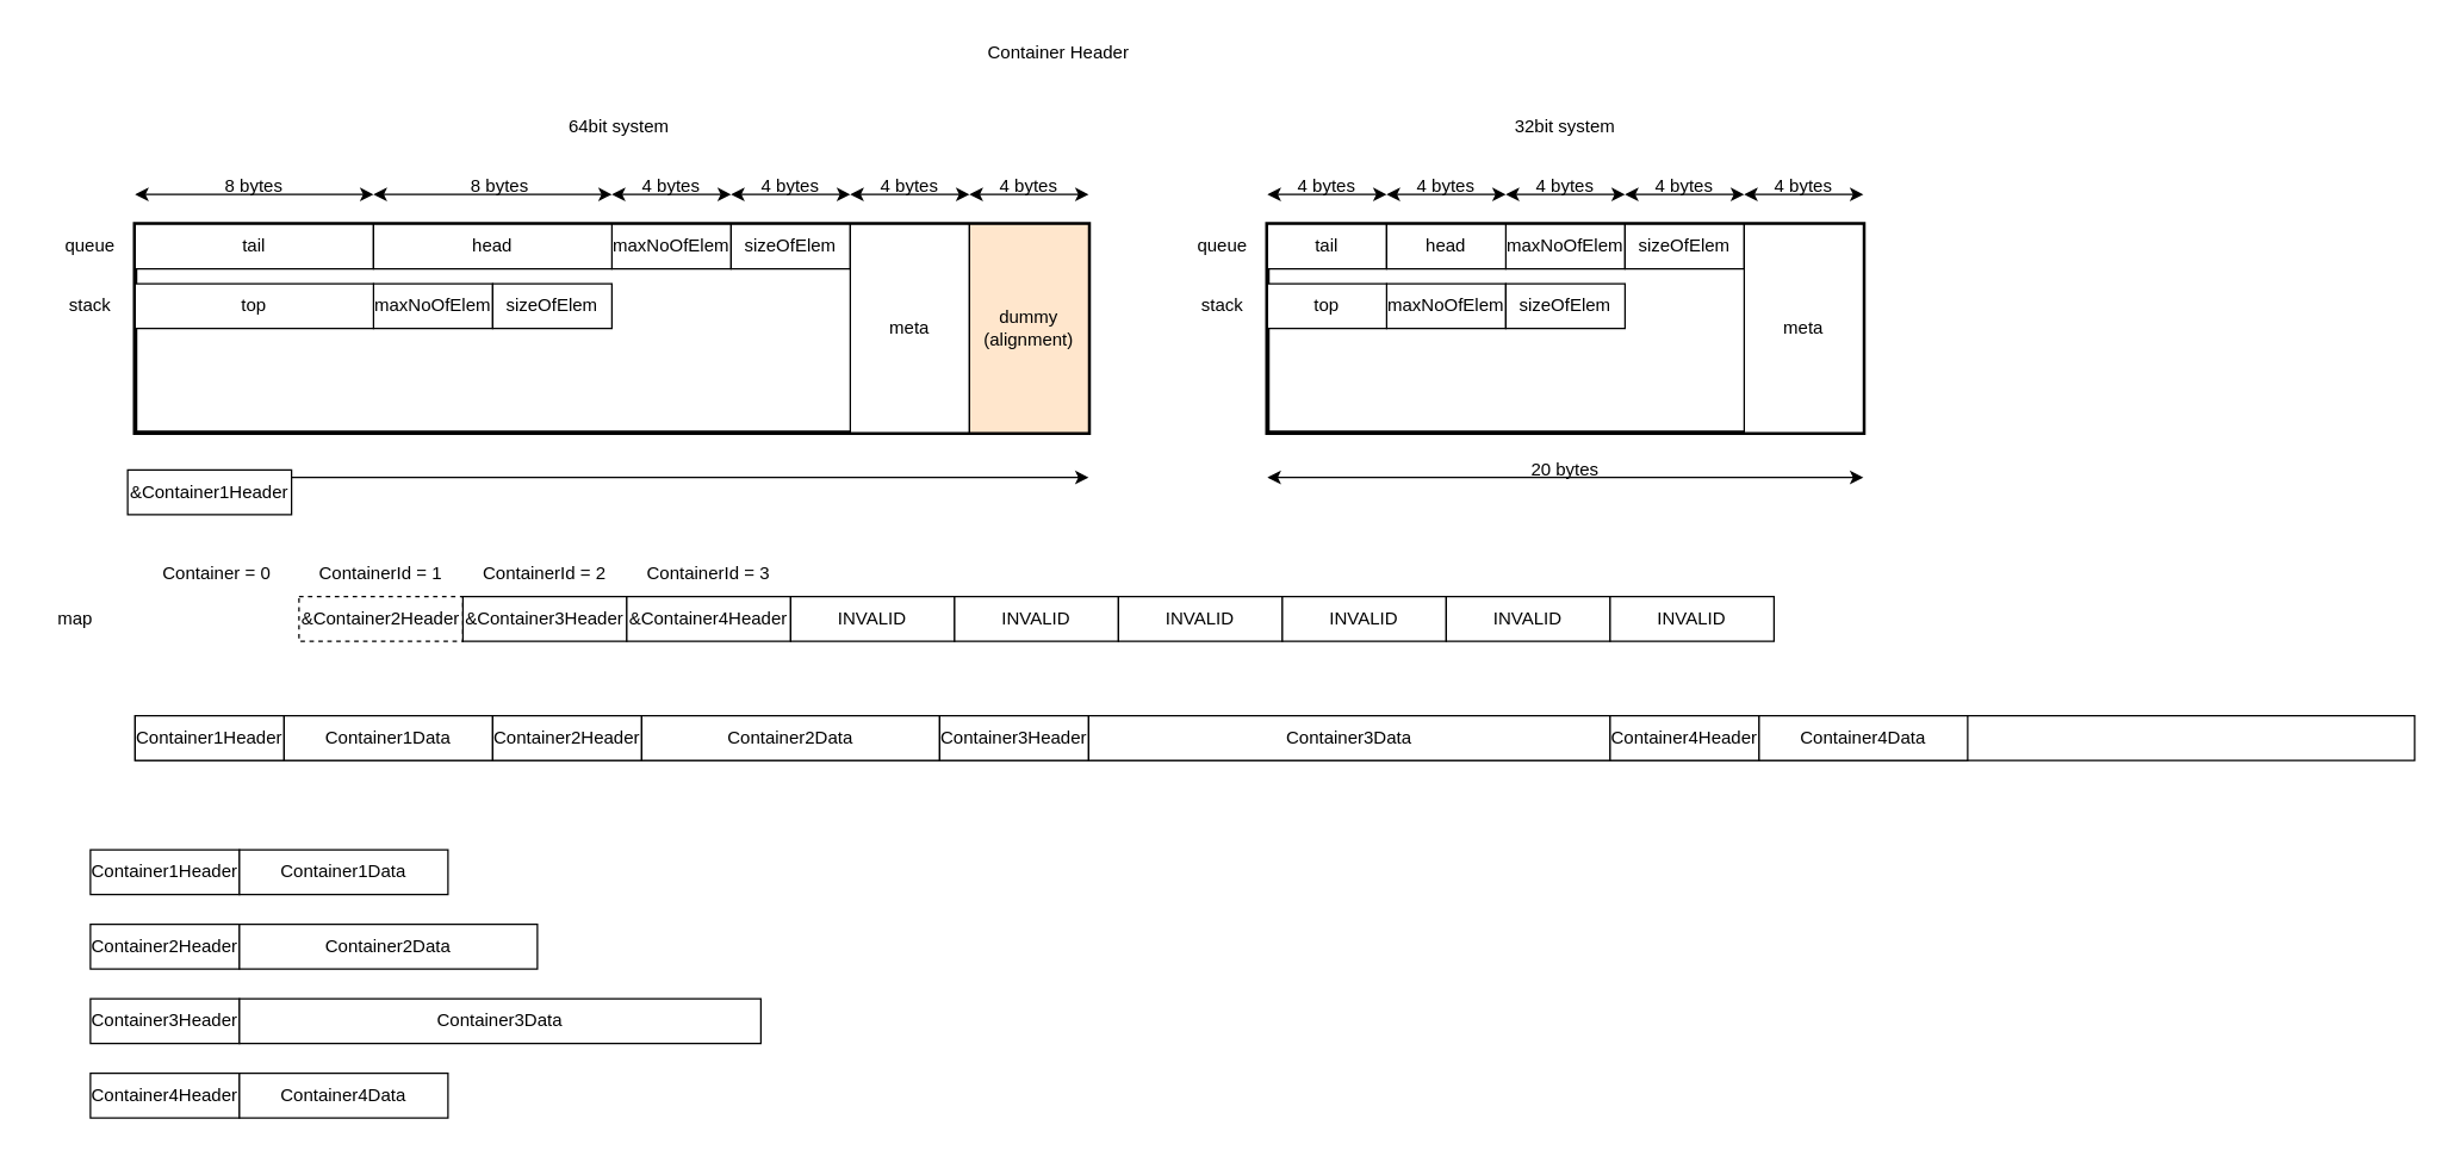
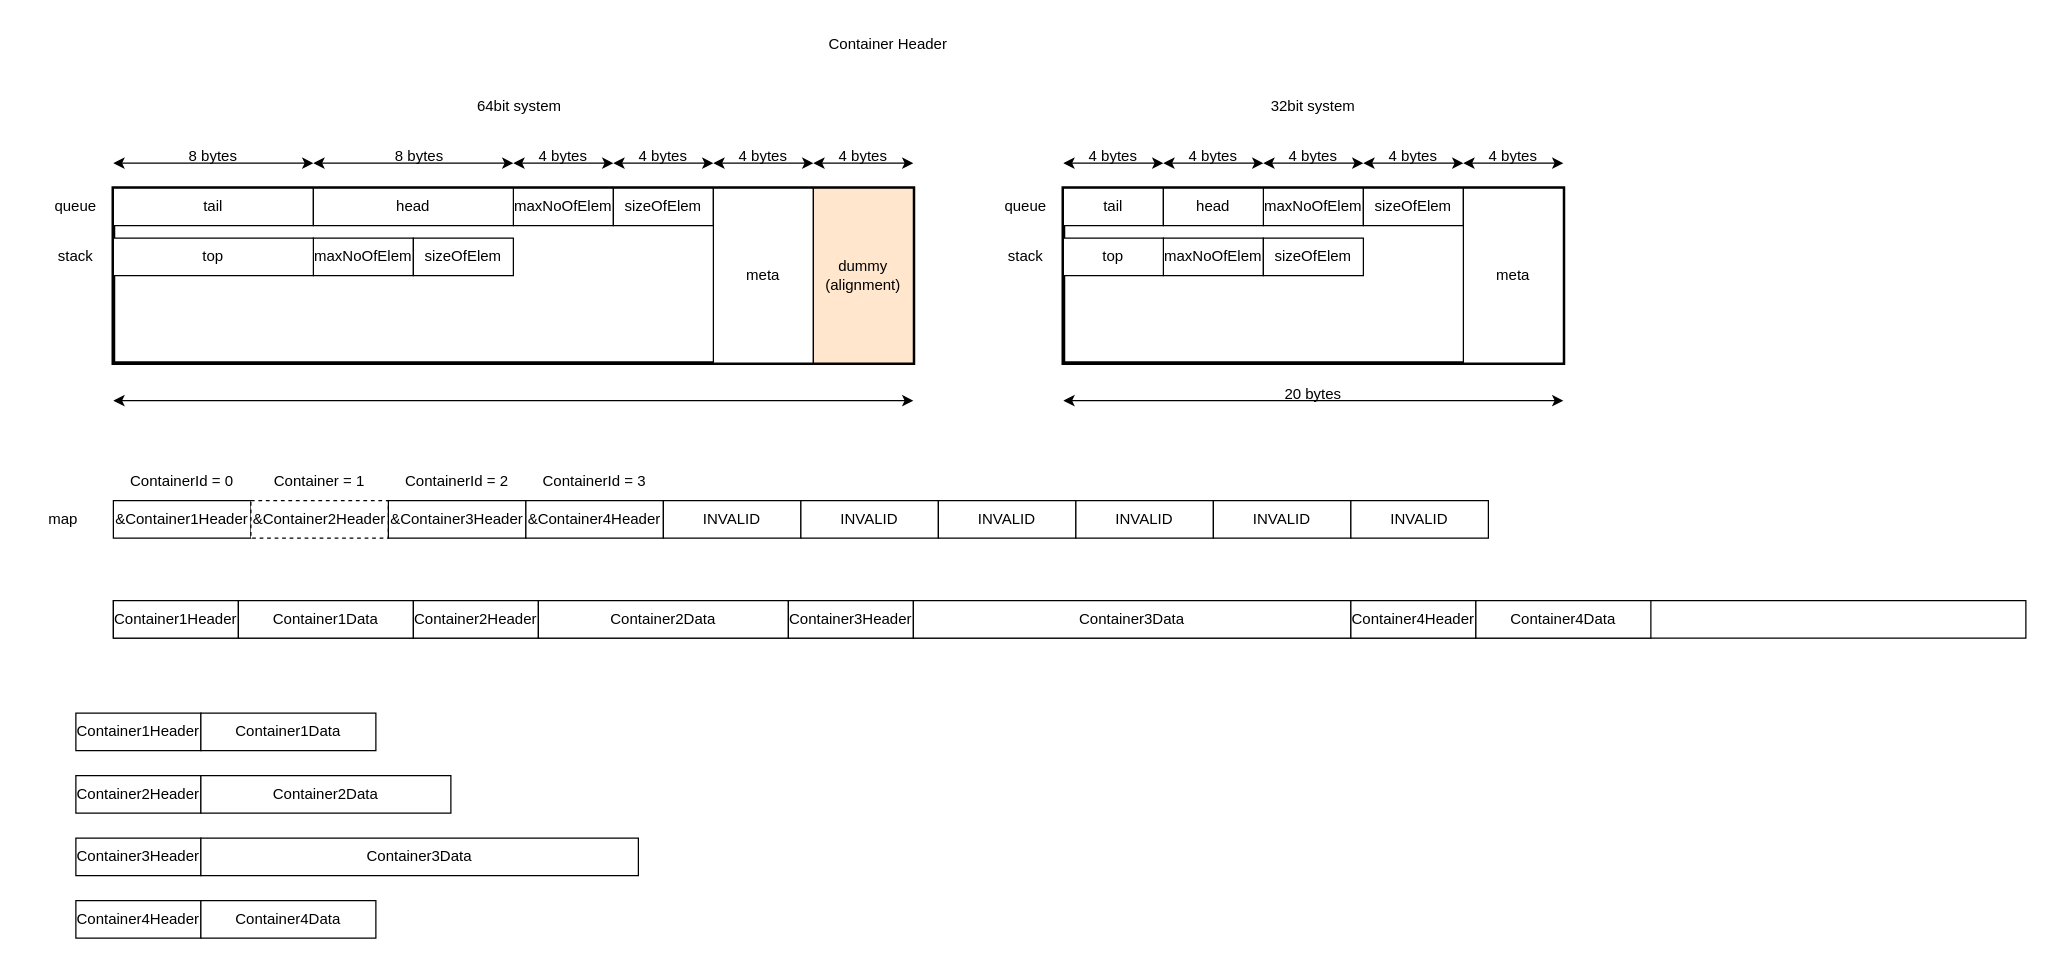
- <mxCell id="70" value="&amp;amp;Container1Header" style="rounded=0;whiteSpace=wrap;html=1;" parent="1" vertex="1"><mxGeometry x="85" y="315" width="110" height="30" as="geometry" /></mxCell>
+ <mxCell id="70" value="&amp;amp;Container1Header" style="rounded=0;whiteSpace=wrap;html=1;" parent="1" vertex="1"><mxGeometry x="90" y="400" width="110" height="30" as="geometry" /></mxCell>
- <mxCell id="81" value="Container = 0" style="text;html=1;strokeColor=none;fillColor=none;align=center;verticalAlign=middle;whiteSpace=wrap;rounded=0;" parent="1" vertex="1"><mxGeometry x="90" y="370" width="110" height="30" as="geometry" /></mxCell>
+ <mxCell id="81" value="ContainerId = 0" style="text;html=1;strokeColor=none;fillColor=none;align=center;verticalAlign=middle;whiteSpace=wrap;rounded=0;" parent="1" vertex="1"><mxGeometry x="90" y="370" width="110" height="30" as="geometry" /></mxCell>
- <mxCell id="82" value="ContainerId = 1" style="text;html=1;strokeColor=none;fillColor=none;align=center;verticalAlign=middle;whiteSpace=wrap;rounded=0;" parent="1" vertex="1"><mxGeometry x="200" y="370" width="110" height="30" as="geometry" /></mxCell>
+ <mxCell id="82" value="Container = 1" style="text;html=1;strokeColor=none;fillColor=none;align=center;verticalAlign=middle;whiteSpace=wrap;rounded=0;" parent="1" vertex="1"><mxGeometry x="200" y="370" width="110" height="30" as="geometry" /></mxCell>
